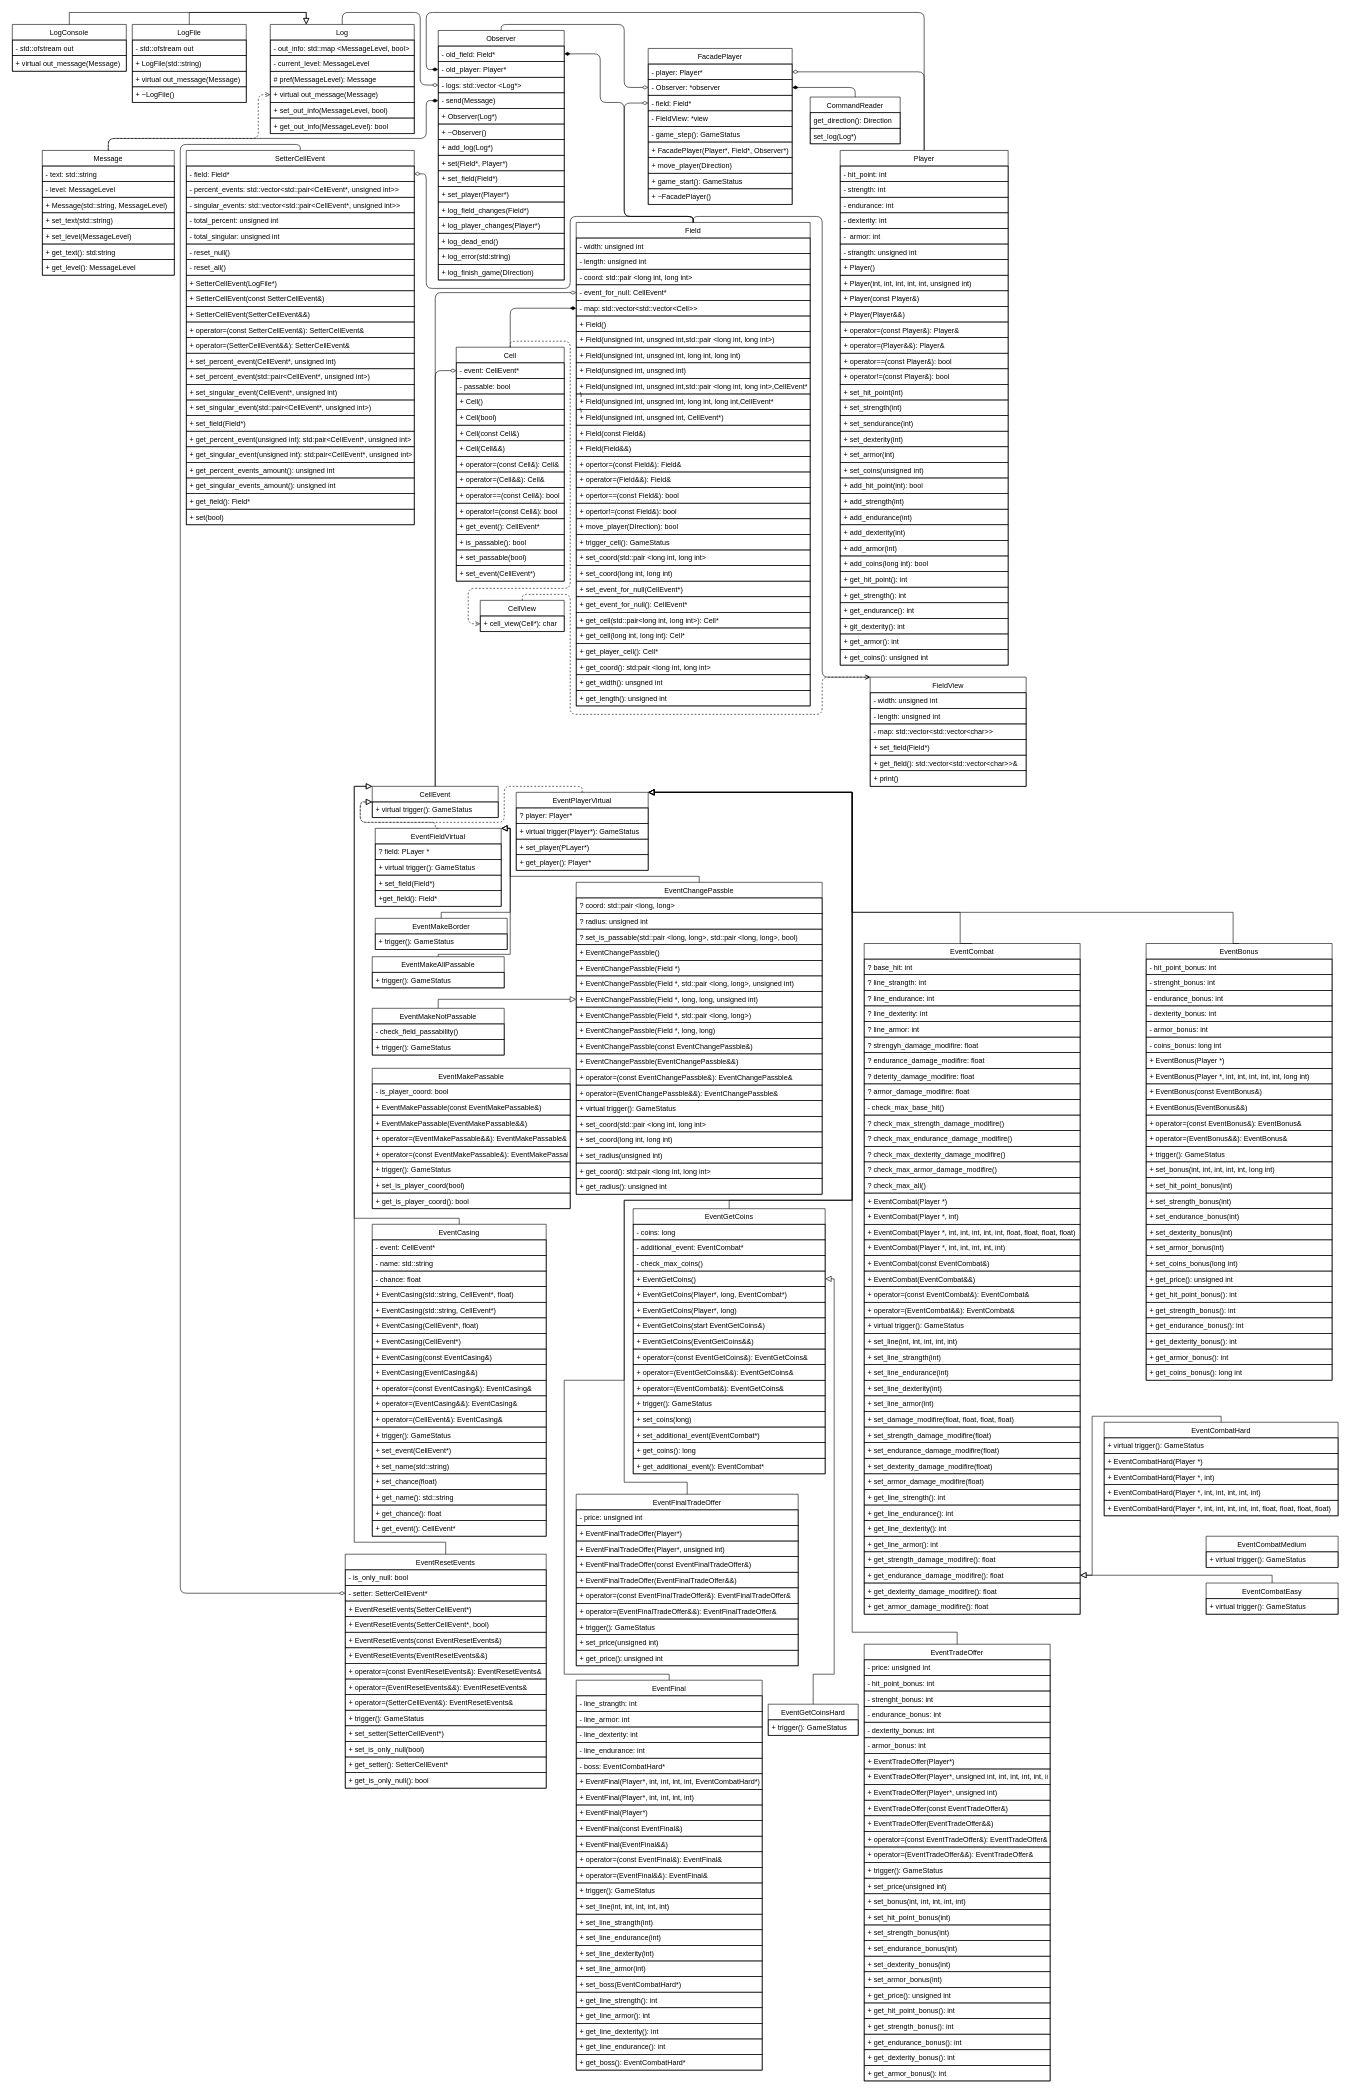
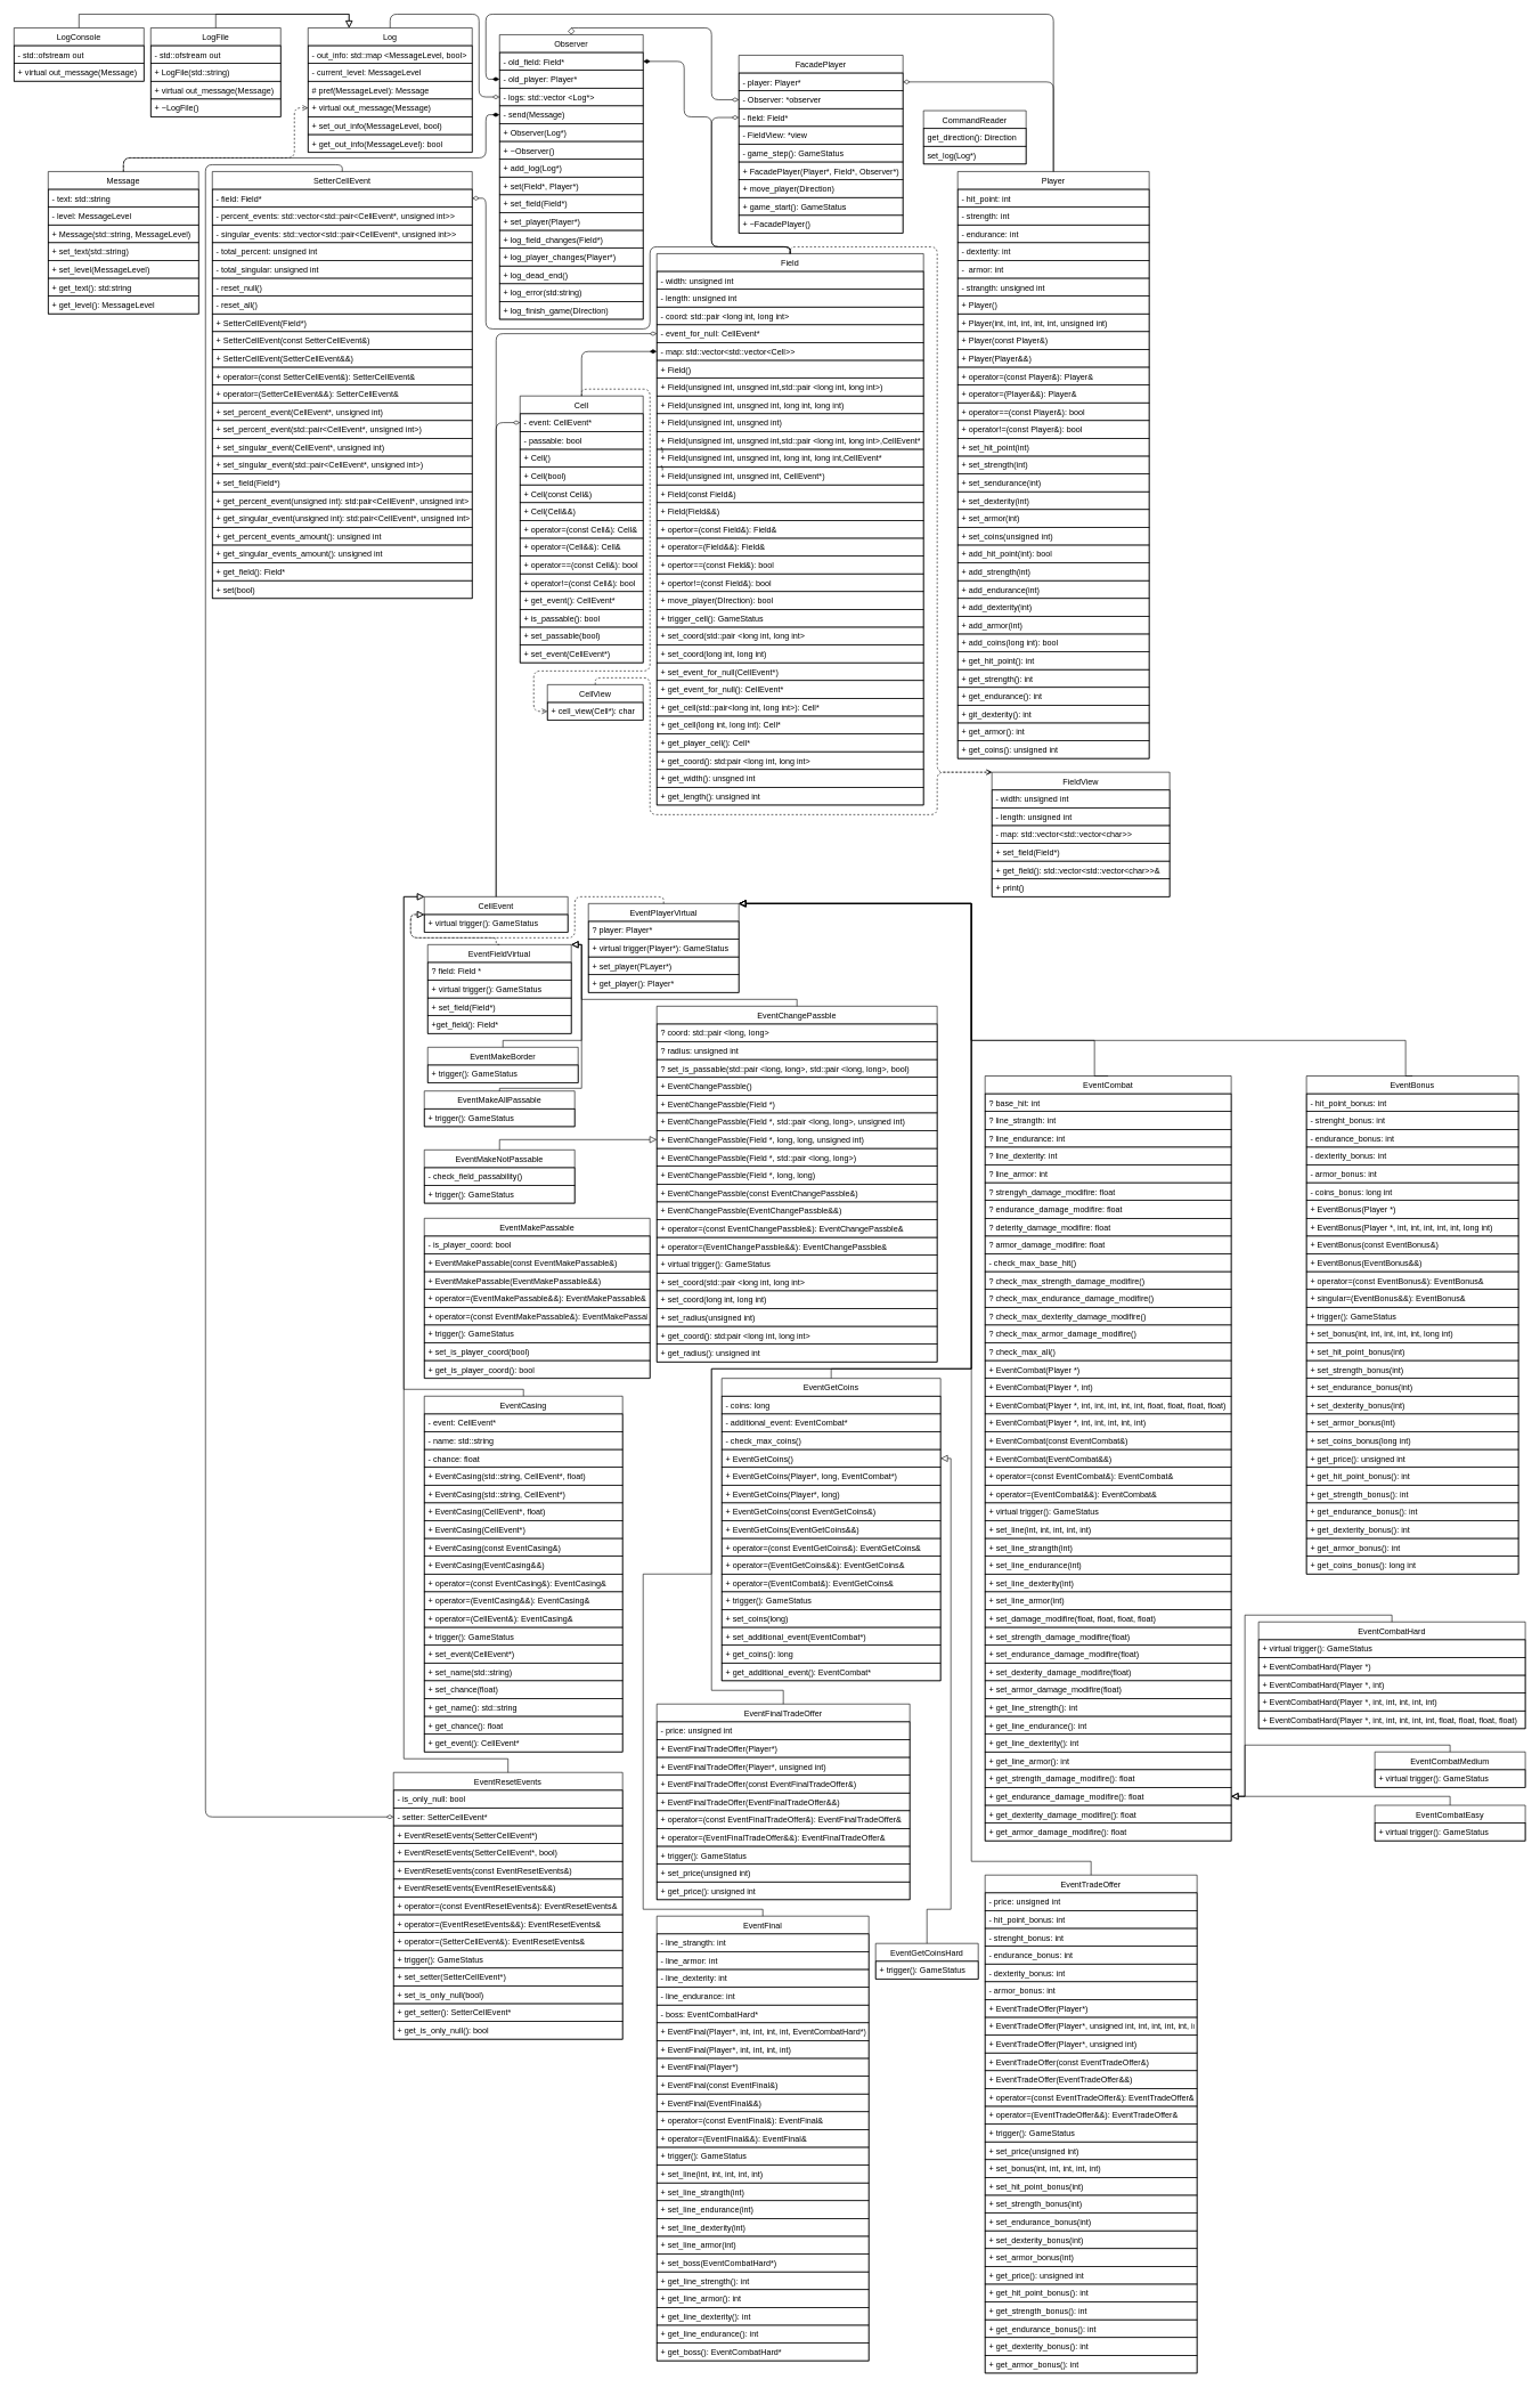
- <mxCell id="425" value="" style="endArrow=none;startArrow=diamondThin;endFill=0;startFill=0;html=1;verticalAlign=bottom;labelBackgroundColor=none;strokeWidth=1;startSize=8;endSize=8;fontFamily=Helvetica;fontSize=12;fontColor=#000000;strokeColor=#000000;edgeStyle=orthogonalEdgeStyle;entryX=0.5;entryY=0;entryDx=0;entryDy=0;exitX=0;exitY=0.5;exitDx=0;exitDy=0;" parent="1" source="95" target="406" edge="1"><mxGeometry width="160" relative="1" as="geometry"><mxPoint x="1089.96" y="181" as="sourcePoint" /><mxPoint x="1165" y="380" as="targetPoint" /><Array as="points"><mxPoint x="1040" y="145" /><mxPoint x="1040" y="40" /><mxPoint x="835" y="40" /></Array></mxGeometry></mxCell>
+ <mxCell id="425" value="" style="endArrow=diamond;startArrow=diamondThin;endFill=0;startFill=0;html=1;verticalAlign=bottom;labelBackgroundColor=none;strokeWidth=1;startSize=8;endSize=8;fontFamily=Helvetica;fontSize=12;fontColor=#000000;strokeColor=#000000;edgeStyle=orthogonalEdgeStyle;entryX=0.5;entryY=0;entryDx=0;entryDy=0;exitX=0;exitY=0.5;exitDx=0;exitDy=0;" parent="1" source="95" target="406" edge="1"><mxGeometry width="160" relative="1" as="geometry"><mxPoint x="1089.96" y="181" as="sourcePoint" /><mxPoint x="1165" y="380" as="targetPoint" /><Array as="points"><mxPoint x="1040" y="145" /><mxPoint x="1040" y="40" /><mxPoint x="835" y="40" /></Array></mxGeometry></mxCell>
- <mxCell id="427" value="" style="endArrow=none;startArrow=diamondThin;endFill=0;startFill=1;html=1;verticalAlign=bottom;labelBackgroundColor=none;strokeWidth=1;startSize=8;endSize=8;fontFamily=Helvetica;fontSize=12;fontColor=#000000;edgeStyle=orthogonalEdgeStyle;strokeColor=#000000;entryX=0.5;entryY=0;entryDx=0;entryDy=0;exitX=1;exitY=0.5;exitDx=0;exitDy=0;" parent="1" source="95" target="422" edge="1"><mxGeometry width="160" relative="1" as="geometry"><mxPoint x="1360" y="100" as="sourcePoint" /><mxPoint x="1670" y="145" as="targetPoint" /></mxGeometry></mxCell>
- <mxCell id="379" value="+ SetterCellEvent(LogFile*)" style="text;strokeColor=#000000;fillColor=none;align=left;verticalAlign=top;spacingLeft=4;spacingRight=4;overflow=hidden;rotatable=0;points=[[0,0.5],[1,0.5]];portConstraint=eastwest;fontColor=#000000;" parent="371" vertex="1"><mxGeometry y="208" width="380" height="26" as="geometry" /></mxCell>
+ <mxCell id="379" value="+ SetterCellEvent(Field*)" style="text;strokeColor=#000000;fillColor=none;align=left;verticalAlign=top;spacingLeft=4;spacingRight=4;overflow=hidden;rotatable=0;points=[[0,0.5],[1,0.5]];portConstraint=eastwest;fontColor=#000000;" parent="371" vertex="1"><mxGeometry y="208" width="380" height="26" as="geometry" /></mxCell>
- <mxCell id="106" value="" style="html=1;verticalAlign=bottom;labelBackgroundColor=none;endArrow=open;endFill=0;dashed=0;fontFamily=Helvetica;fontSize=12;fontColor=#000000;startSize=26;strokeColor=#000000;entryX=0;entryY=0;entryDx=0;entryDy=0;edgeStyle=orthogonalEdgeStyle;exitX=0.5;exitY=0;exitDx=0;exitDy=0;" parent="1" source="35" target="85" edge="1"><mxGeometry width="160" relative="1" as="geometry"><mxPoint x="1320" y="780" as="sourcePoint" /><mxPoint x="1220" y="780" as="targetPoint" /><Array as="points"><mxPoint x="1155" y="360" /><mxPoint x="1370" y="360" /><mxPoint x="1370" y="1128" /></Array></mxGeometry></mxCell>
+ <mxCell id="106" value="" style="html=1;verticalAlign=bottom;labelBackgroundColor=none;endArrow=open;endFill=0;dashed=1;fontFamily=Helvetica;fontSize=12;fontColor=#000000;startSize=26;strokeColor=#000000;entryX=0;entryY=0;entryDx=0;entryDy=0;edgeStyle=orthogonalEdgeStyle;exitX=0.5;exitY=0;exitDx=0;exitDy=0;" parent="1" source="35" target="85" edge="1"><mxGeometry width="160" relative="1" as="geometry"><mxPoint x="1320" y="780" as="sourcePoint" /><mxPoint x="1220" y="780" as="targetPoint" /><Array as="points"><mxPoint x="1155" y="360" /><mxPoint x="1370" y="360" /><mxPoint x="1370" y="1128" /></Array></mxGeometry></mxCell>
- <mxCell id="115" value="? field: PLayer *" style="text;strokeColor=#000000;fillColor=none;align=left;verticalAlign=top;spacingLeft=4;spacingRight=4;overflow=hidden;rotatable=0;points=[[0,0.5],[1,0.5]];portConstraint=eastwest;fontSize=12;fontColor=#000000;" parent="114" vertex="1"><mxGeometry y="26" width="210" height="26" as="geometry" /></mxCell>
+ <mxCell id="115" value="? field: Field *" style="text;strokeColor=#000000;fillColor=none;align=left;verticalAlign=top;spacingLeft=4;spacingRight=4;overflow=hidden;rotatable=0;points=[[0,0.5],[1,0.5]];portConstraint=eastwest;fontSize=12;fontColor=#000000;" parent="114" vertex="1"><mxGeometry y="26" width="210" height="26" as="geometry" /></mxCell>
- <mxCell id="133" value="+ operator=(EventBonus&amp;&amp;): EventBonus&amp;" style="text;strokeColor=#000000;fillColor=none;align=left;verticalAlign=top;spacingLeft=4;spacingRight=4;overflow=hidden;rotatable=0;points=[[0,0.5],[1,0.5]];portConstraint=eastwest;fontSize=12;fontColor=#000000;" parent="121" vertex="1"><mxGeometry y="312" width="310" height="26" as="geometry" /></mxCell>
+ <mxCell id="133" value="+ singular=(EventBonus&amp;&amp;): EventBonus&amp;" style="text;strokeColor=#000000;fillColor=none;align=left;verticalAlign=top;spacingLeft=4;spacingRight=4;overflow=hidden;rotatable=0;points=[[0,0.5],[1,0.5]];portConstraint=eastwest;fontSize=12;fontColor=#000000;" parent="121" vertex="1"><mxGeometry y="312" width="310" height="26" as="geometry" /></mxCell>
- <mxCell id="294" value="+ EventGetCoins(start EventGetCoins&amp;)" style="text;strokeColor=#000000;fillColor=none;align=left;verticalAlign=top;spacingLeft=4;spacingRight=4;overflow=hidden;rotatable=0;points=[[0,0.5],[1,0.5]];portConstraint=eastwest;fontSize=12;fontColor=#000000;" parent="287" vertex="1"><mxGeometry y="182" width="320" height="26" as="geometry" /></mxCell>
+ <mxCell id="294" value="+ EventGetCoins(const EventGetCoins&amp;)" style="text;strokeColor=#000000;fillColor=none;align=left;verticalAlign=top;spacingLeft=4;spacingRight=4;overflow=hidden;rotatable=0;points=[[0,0.5],[1,0.5]];portConstraint=eastwest;fontSize=12;fontColor=#000000;" parent="287" vertex="1"><mxGeometry y="182" width="320" height="26" as="geometry" /></mxCell>
+ <mxCell id="354" value="" style="endArrow=block;html=1;rounded=0;align=center;verticalAlign=bottom;endFill=0;labelBackgroundColor=none;endSize=8;strokeColor=#000000;edgeStyle=orthogonalEdgeStyle;exitX=0.5;exitY=0;exitDx=0;exitDy=0;entryX=1;entryY=0.5;entryDx=0;entryDy=0;" parent="1" source="227" target="209" edge="1"><mxGeometry x="-0.117" y="10" relative="1" as="geometry"><mxPoint x="1899.96" y="2630" as="sourcePoint" /><mxPoint x="1759.96" y="2600" as="targetPoint" /><Array as="points"><mxPoint x="2120" y="2550" /><mxPoint x="1820" y="2550" /><mxPoint x="1820" y="2625" /></Array><mxPoint as="offset" /></mxGeometry></mxCell>
